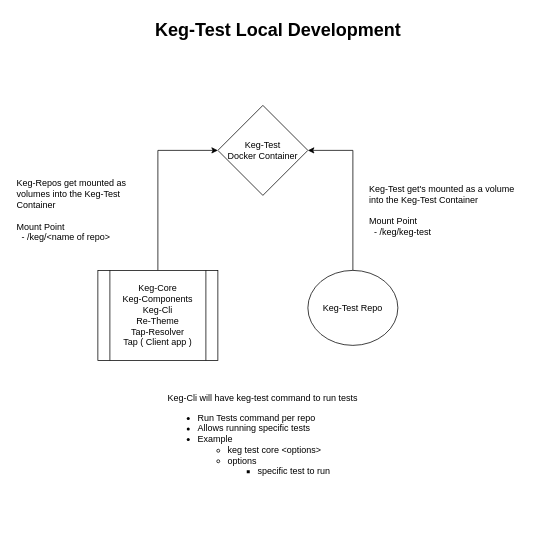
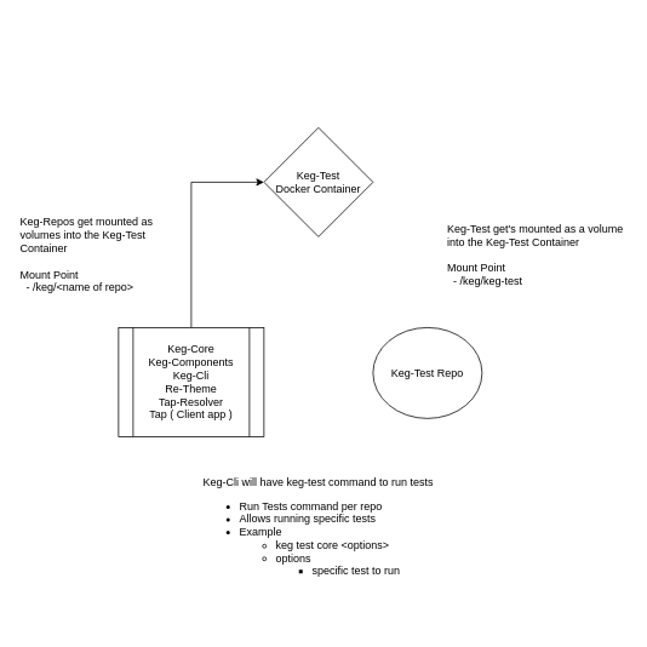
- <mxCell id="5" value="Keg-Test Local Development" style="text;strokeColor=none;fillColor=none;html=1;fontSize=24;fontStyle=1;verticalAlign=middle;align=center;" vertex="1" parent="1"><mxGeometry x="210" width="320" height="40" as="geometry" y="20" /></mxCell>
- <mxCell id="3" style="edgeStyle=orthogonalEdgeStyle;rounded=0;orthogonalLoop=1;jettySize=auto;html=1;exitX=0.5;exitY=0;exitDx=0;exitDy=0;entryX=1;entryY=0.5;entryDx=0;entryDy=0;" edge="1" parent="1" source="4" target="2"><mxGeometry relative="1" as="geometry" /></mxCell>
